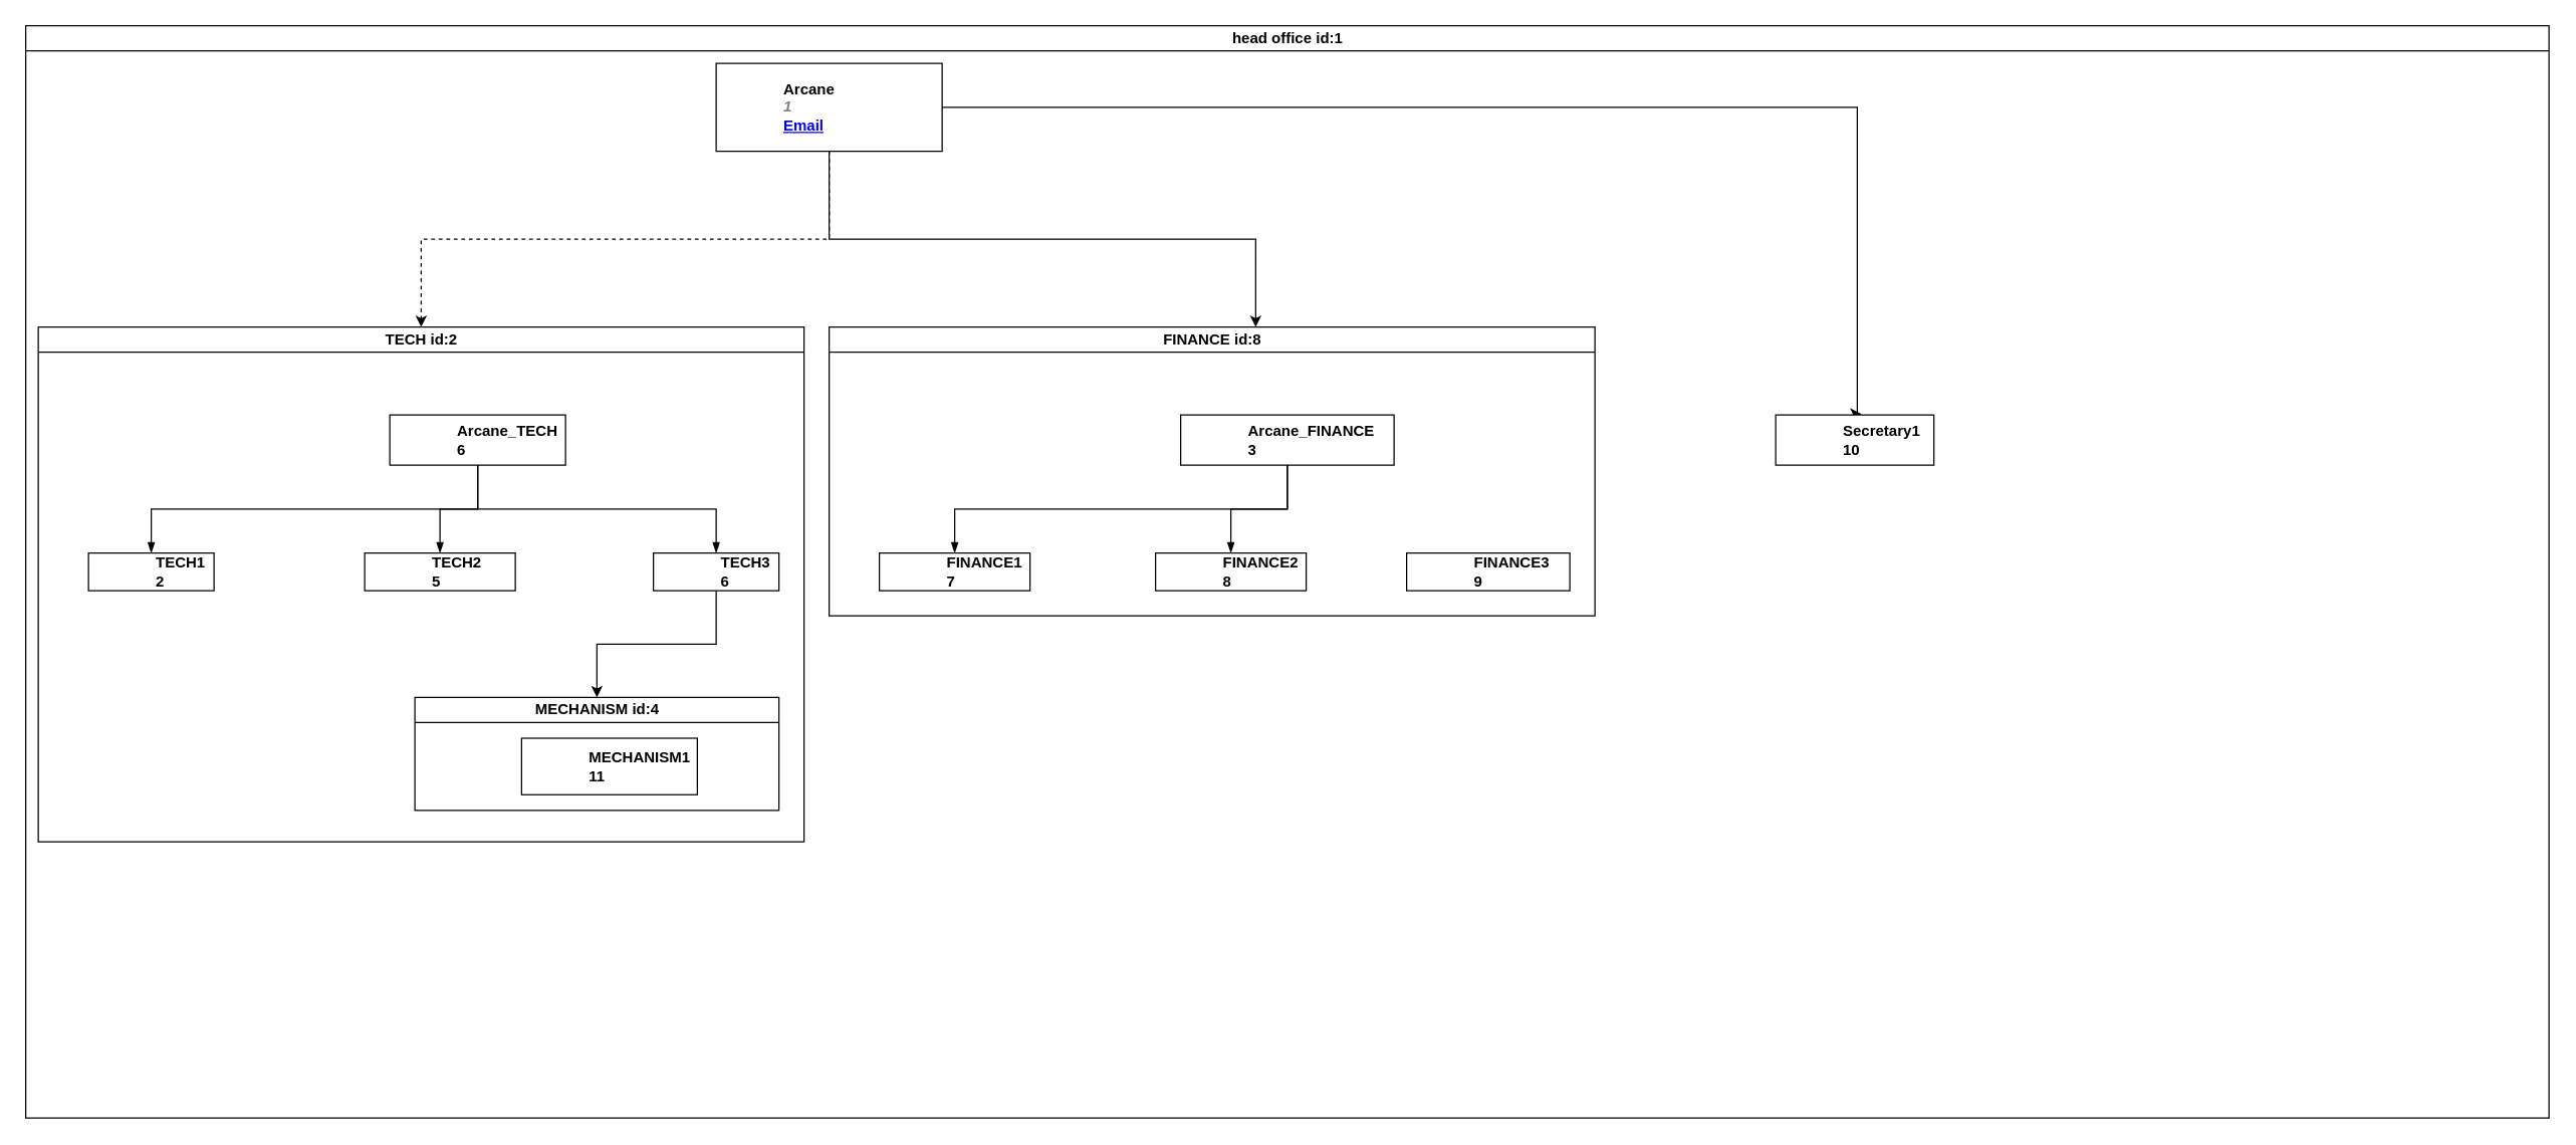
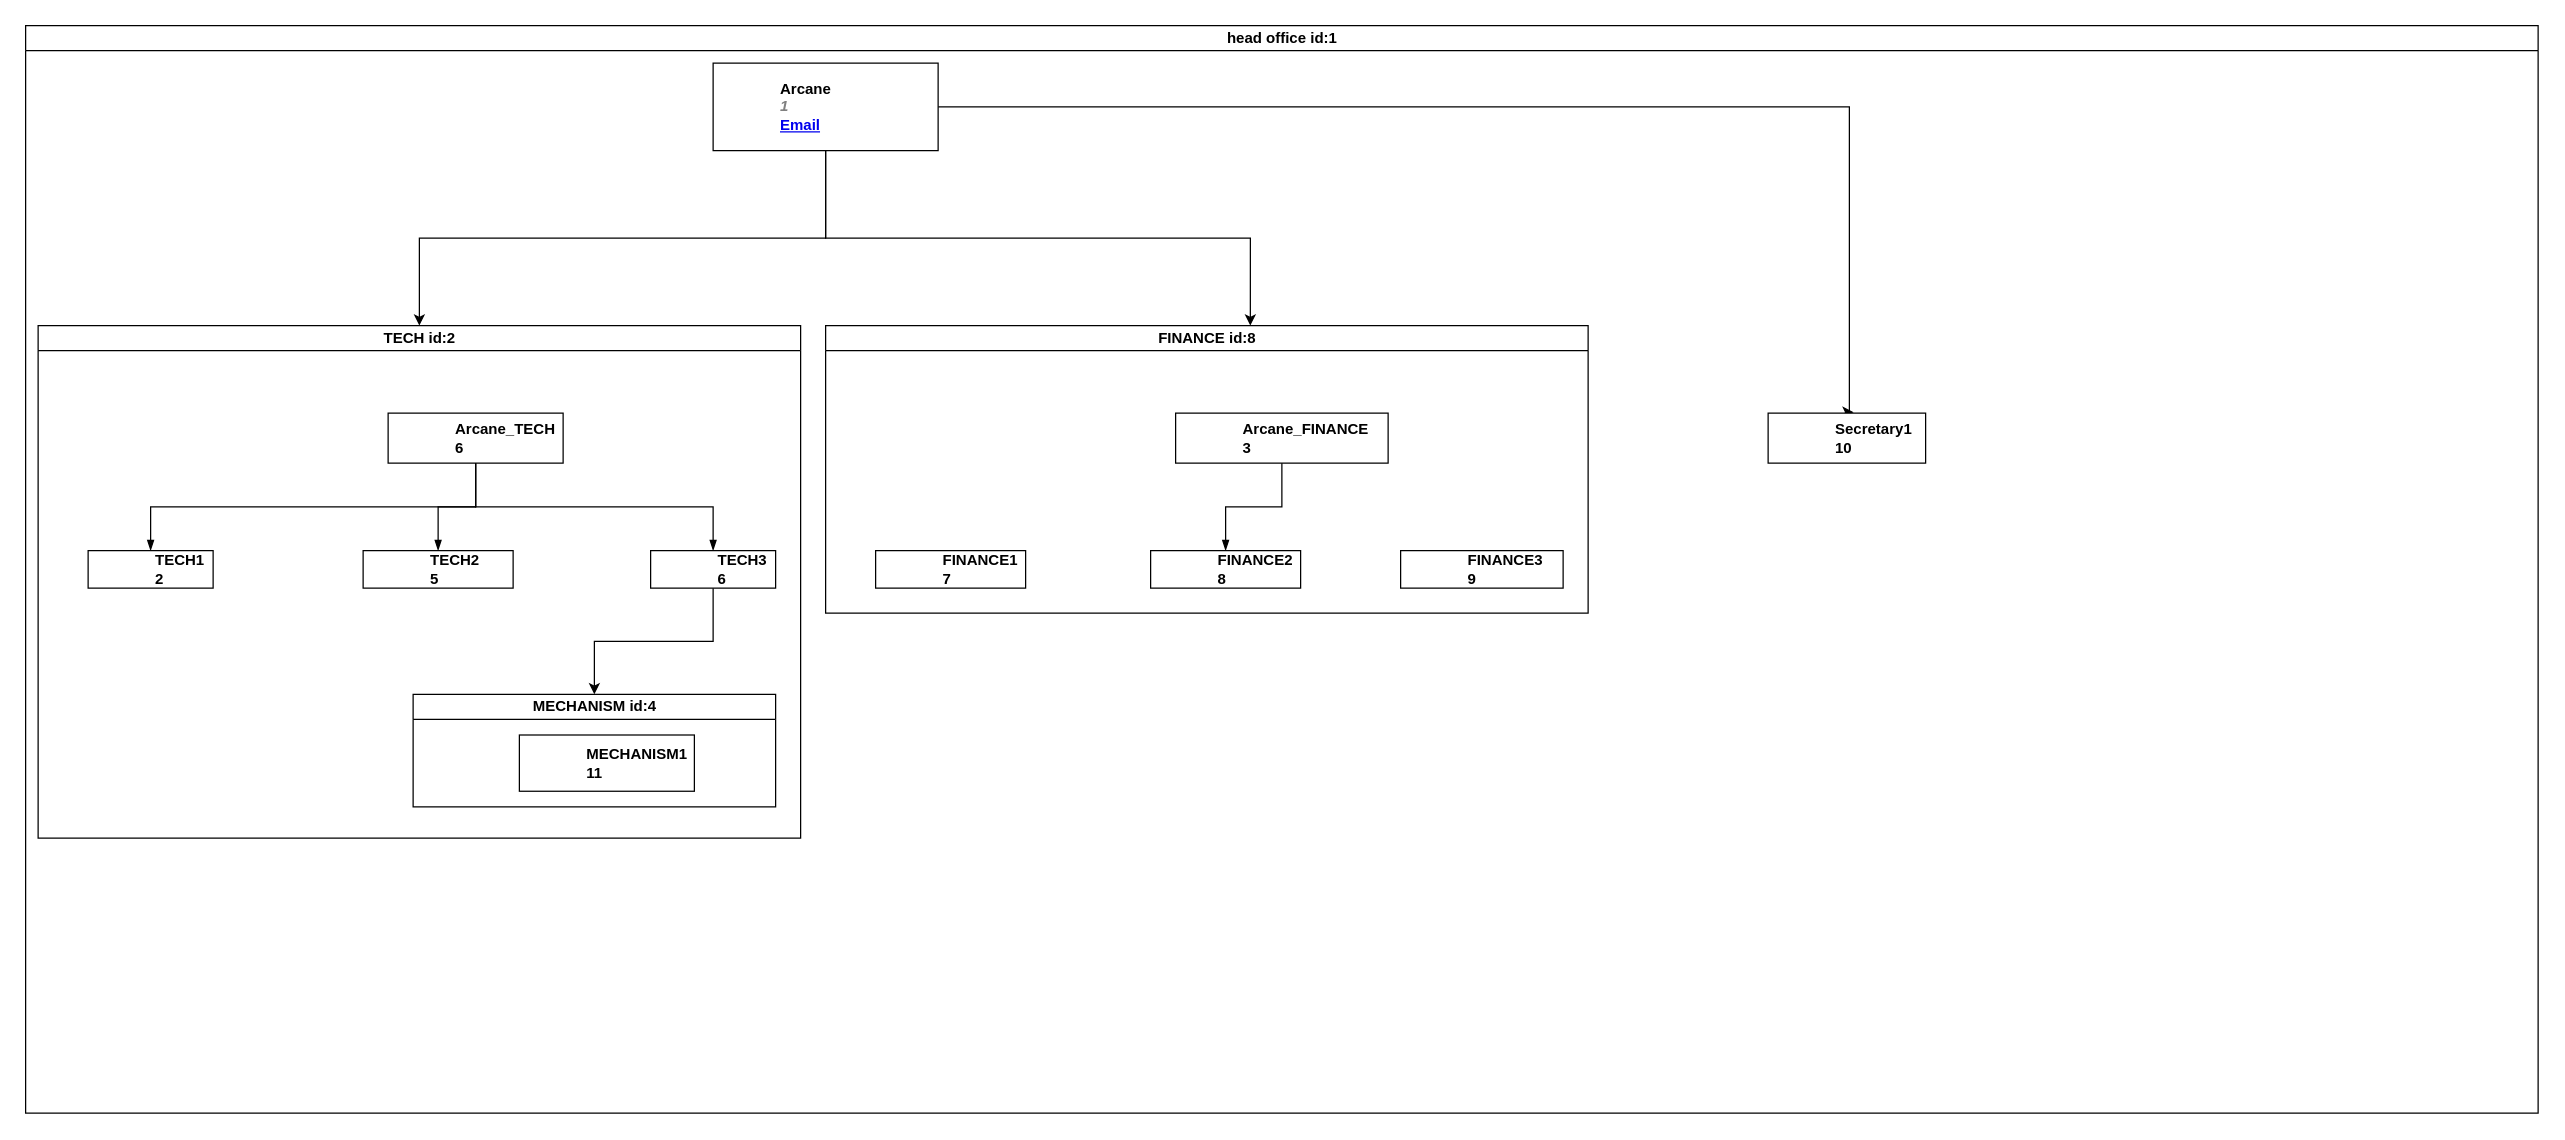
- <mxCell id="3" style="edgeStyle=orthogonalEdgeStyle;rounded=0;orthogonalLoop=1;jettySize=auto;html=1;exitX=0.5;exitY=1;exitDx=0;exitDy=0;dashed=1;" edge="1" parent="2" source="5" target="6"><mxGeometry relative="1" as="geometry" /></mxCell>
+ <mxCell id="3" style="edgeStyle=orthogonalEdgeStyle;rounded=0;orthogonalLoop=1;jettySize=auto;html=1;exitX=0.5;exitY=1;exitDx=0;exitDy=0;" edge="1" parent="2" source="5" target="6"><mxGeometry relative="1" as="geometry" /></mxCell>
- <mxCell id="19" value="" style="endArrow=blockThin;endFill=1;fontSize=11;edgeStyle=elbowEdgeStyle;elbow=vertical;rounded=0;" edge="1" parent="17" source="18" target="20"><mxGeometry relative="1" as="geometry" /></mxCell>
